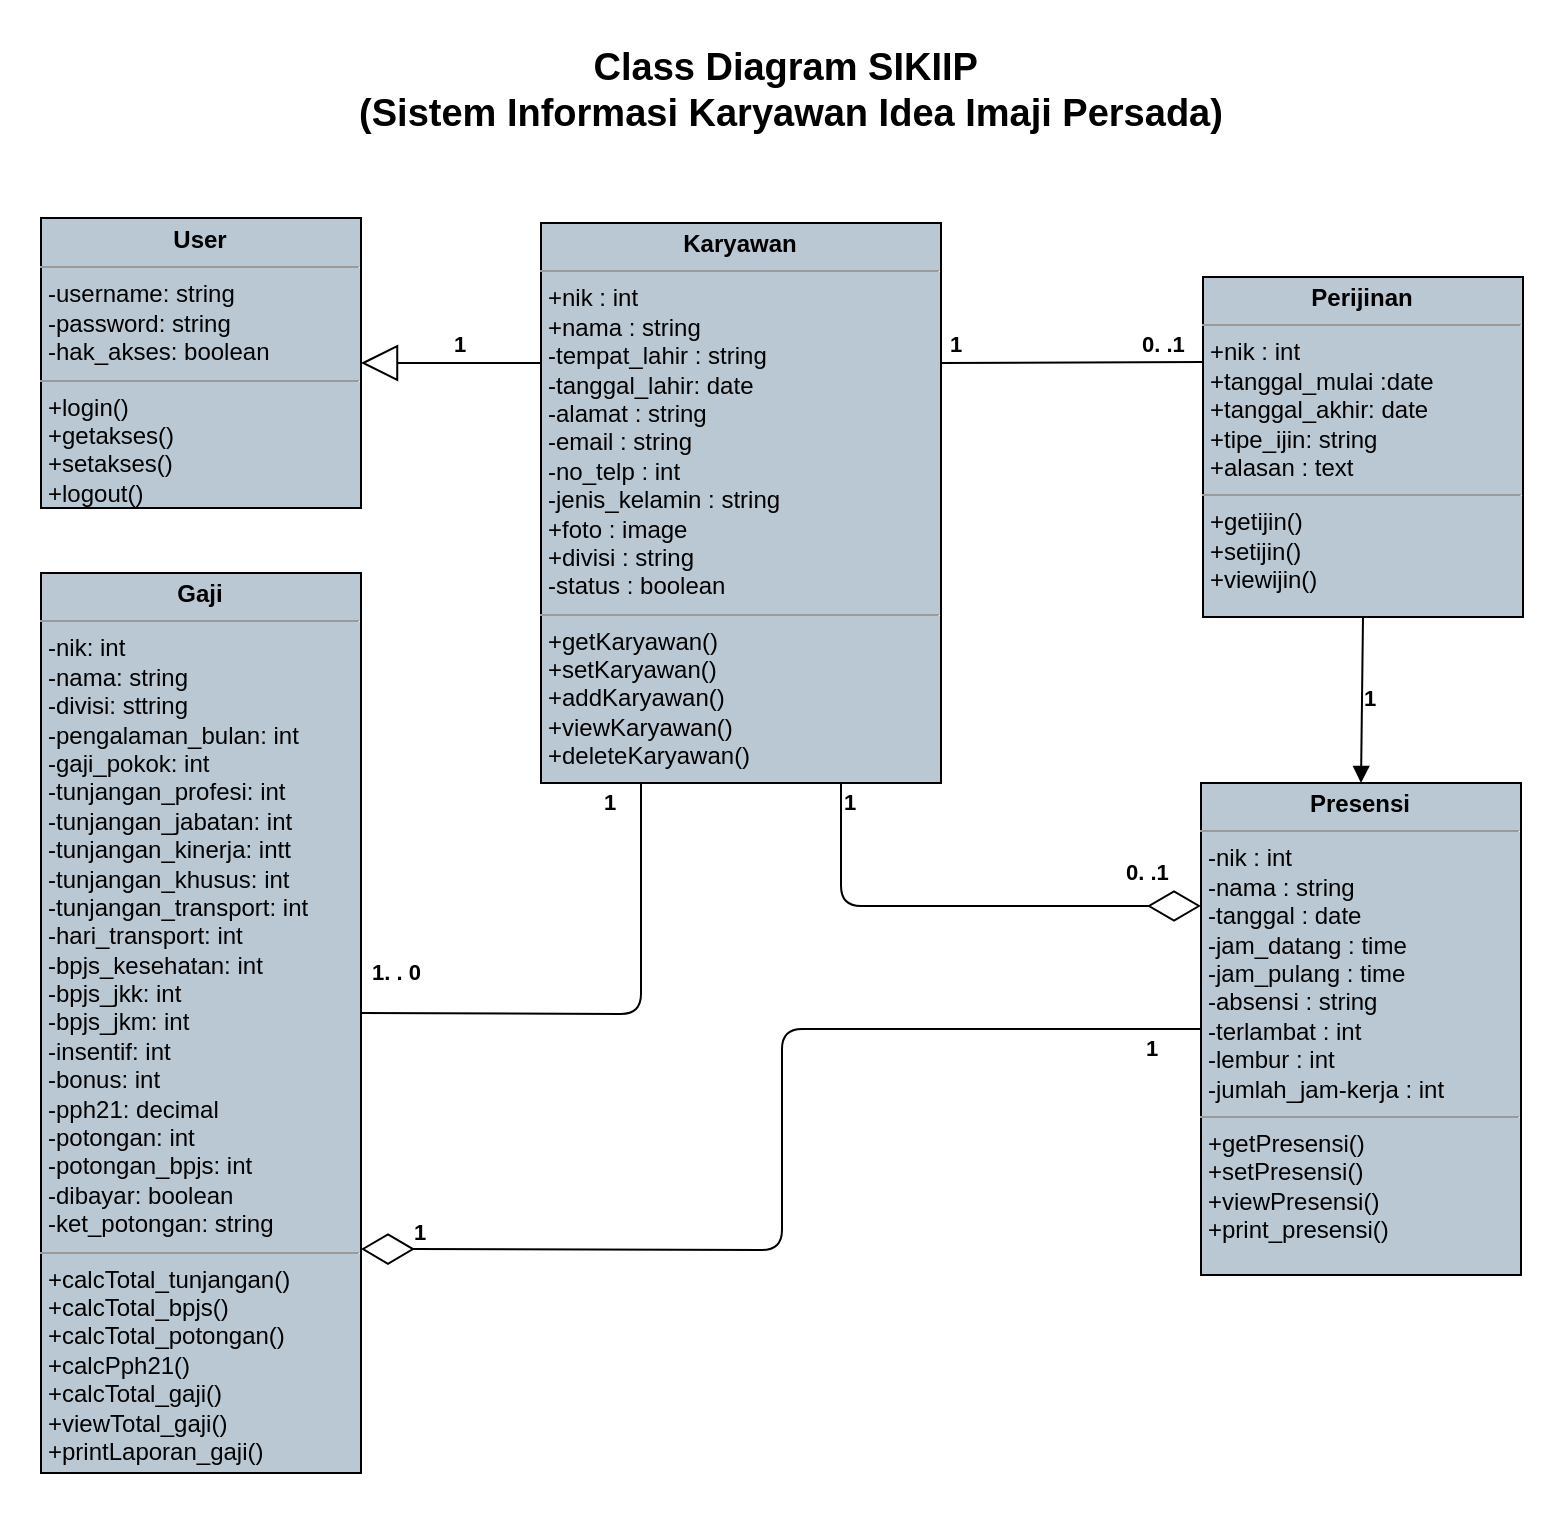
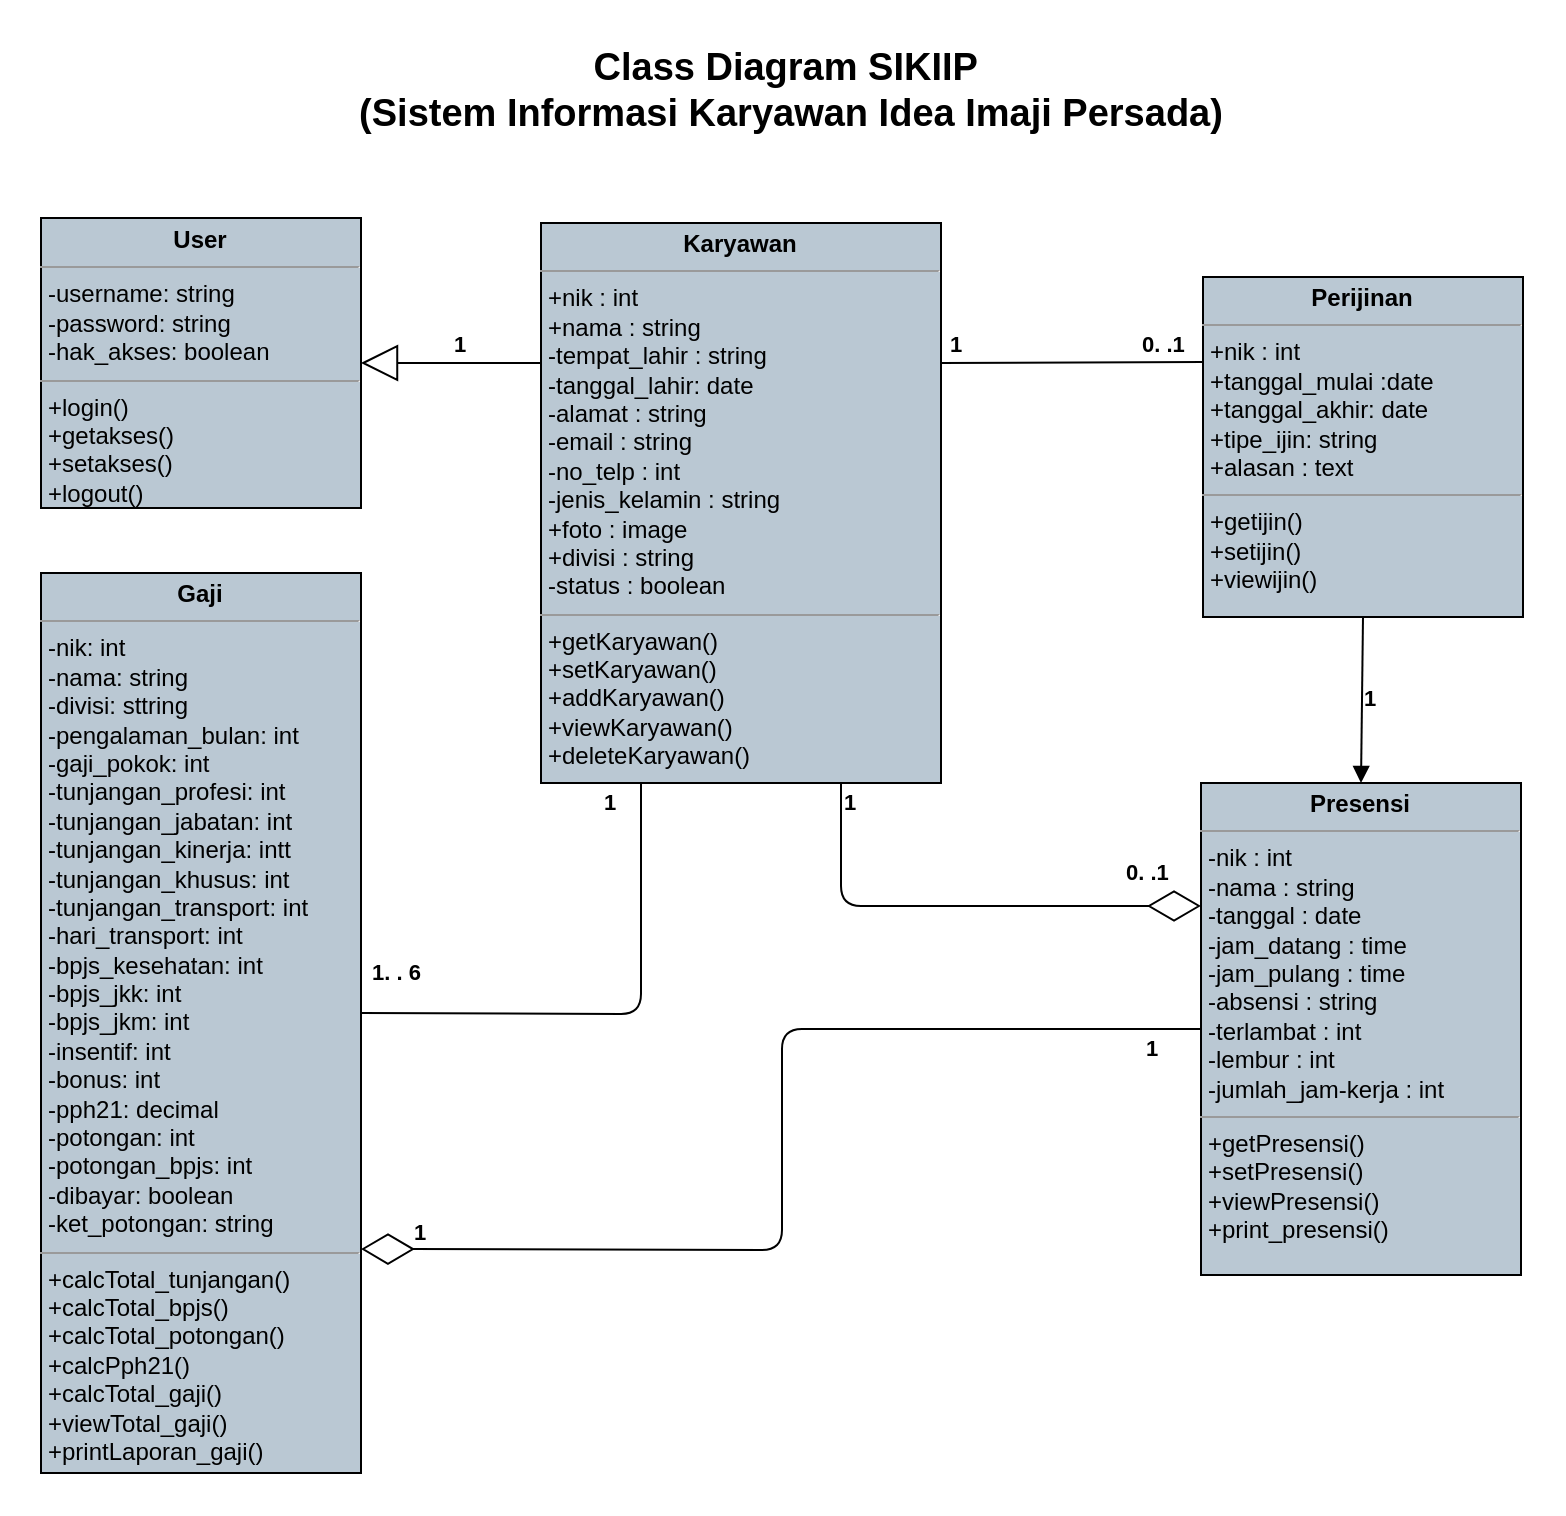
- <mxCell id="21" value="&lt;font style=&quot;font-size: 11px&quot;&gt;&lt;b&gt;1. . 0&lt;/b&gt;&lt;/font&gt;" style="text;html=1;resizable=0;points=[];autosize=1;align=left;verticalAlign=top;spacingTop=-4;fillColor=none;" parent="1" vertex="1"><mxGeometry x="184" y="476" width="40" height="20" as="geometry" /></mxCell>
+ <mxCell id="21" value="&lt;font style=&quot;font-size: 11px&quot;&gt;&lt;b&gt;1. . 6&lt;/b&gt;&lt;/font&gt;" style="text;html=1;resizable=0;points=[];autosize=1;align=left;verticalAlign=top;spacingTop=-4;fillColor=none;" parent="1" vertex="1"><mxGeometry x="184" y="476" width="40" height="20" as="geometry" /></mxCell>
